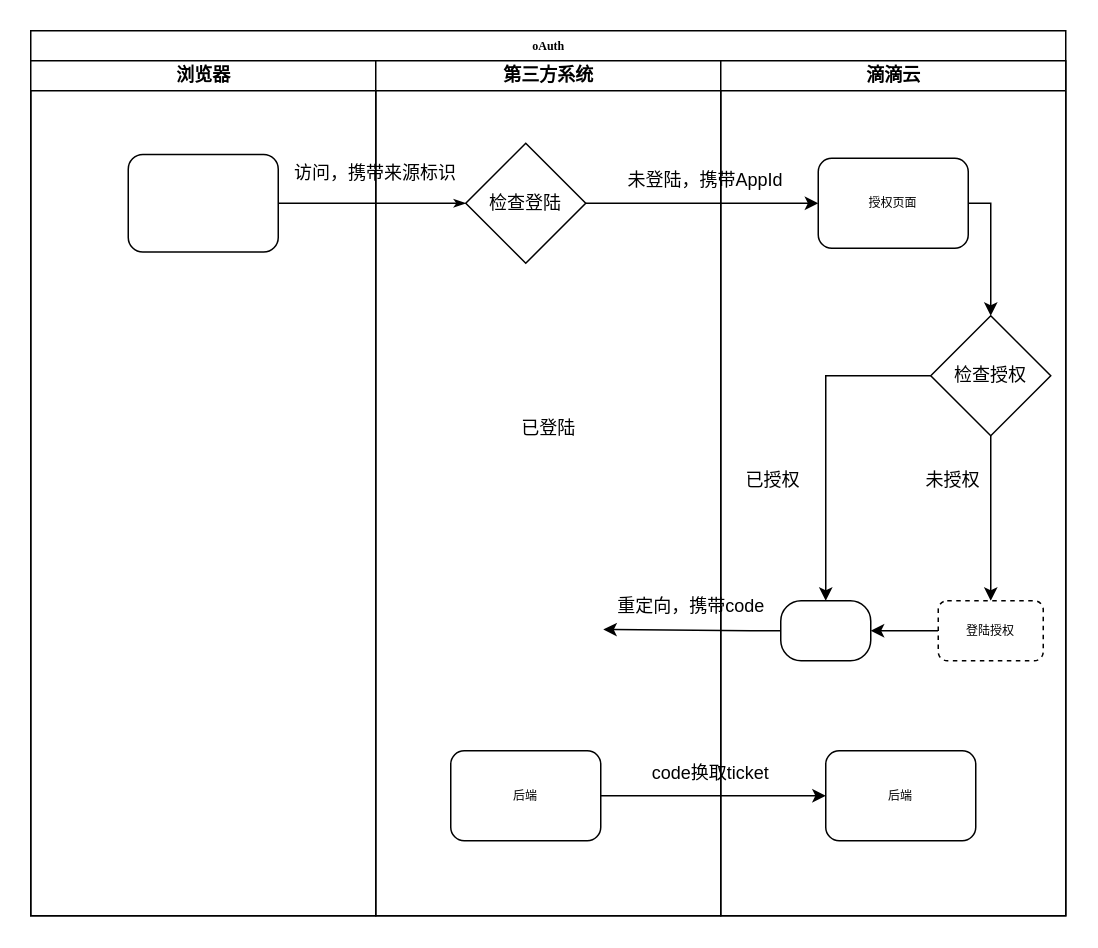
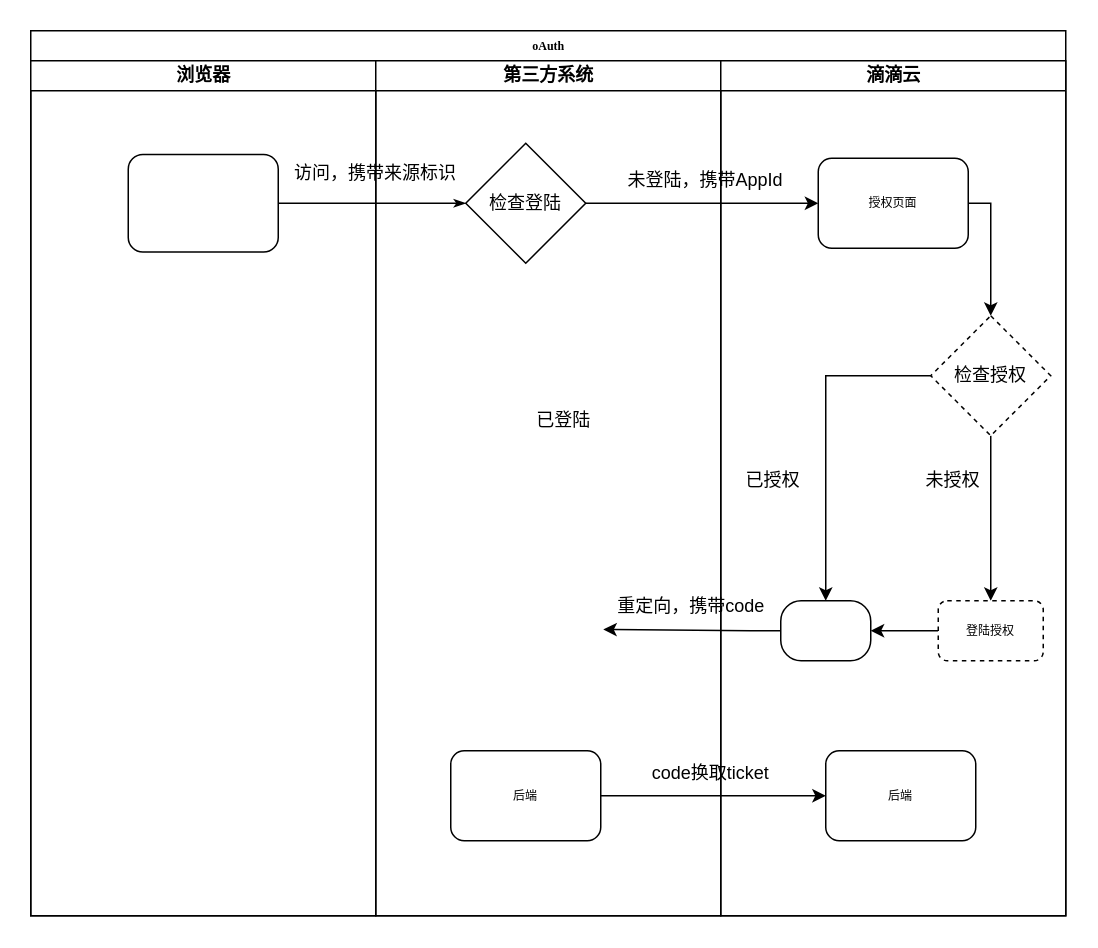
- <mxCell id="22" value="检查授权" style="rhombus;whiteSpace=wrap;html=1;" vertex="1" parent="11"><mxGeometry x="140" y="170" width="80" height="80" as="geometry" /></mxCell>
+ <mxCell id="22" value="检查授权" style="rhombus;whiteSpace=wrap;html=1;dashed=1;" vertex="1" parent="11"><mxGeometry x="140" y="170" width="80" height="80" as="geometry" /></mxCell>
- <mxCell id="10" value="已登陆" style="text;html=1;align=center;verticalAlign=middle;resizable=0;points=[];autosize=1;" vertex="1" parent="7"><mxGeometry x="90" y="235" width="50" height="20" as="geometry" /></mxCell>
+ <mxCell id="10" value="已登陆" style="text;html=1;align=center;verticalAlign=middle;resizable=0;points=[];autosize=1;" vertex="1" parent="7"><mxGeometry x="100" y="230" width="50" height="20" as="geometry" /></mxCell>
